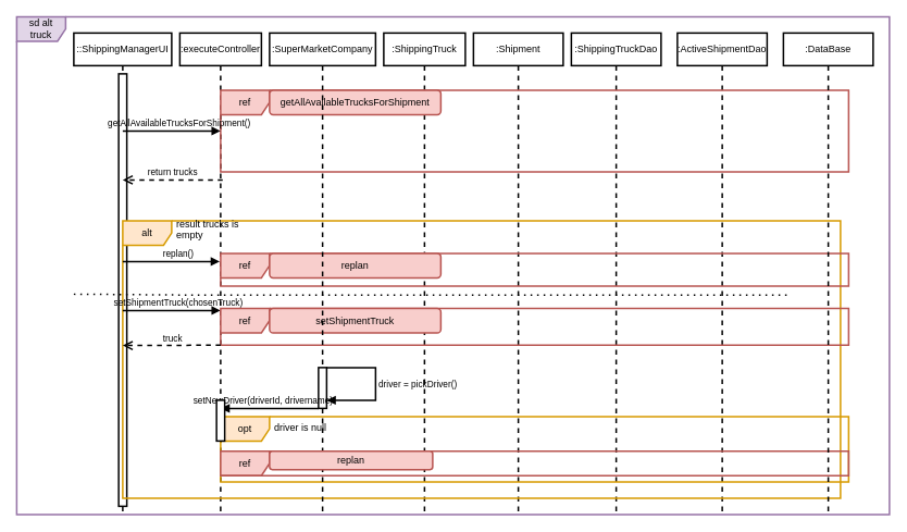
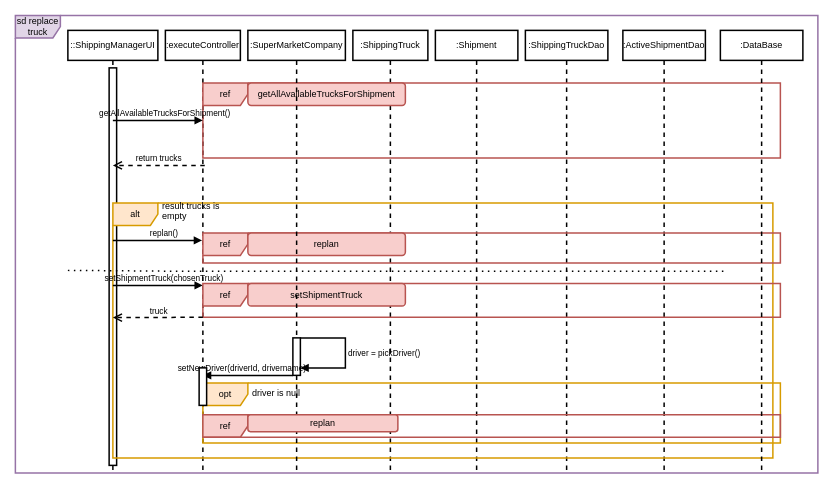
- <mxCell id="30" value="sd alt truck" style="shape=umlFrame;whiteSpace=wrap;html=1;pointerEvents=0;strokeWidth=2;labelBackgroundColor=none;fillColor=#e1d5e7;strokeColor=#9673a6;" parent="1" vertex="1"><mxGeometry x="20" y="20" width="1070" height="610" as="geometry" /></mxCell>
+ <mxCell id="30" value="sd replace truck" style="shape=umlFrame;whiteSpace=wrap;html=1;pointerEvents=0;strokeWidth=2;labelBackgroundColor=none;fillColor=#e1d5e7;strokeColor=#9673a6;" parent="1" vertex="1"><mxGeometry x="20" y="20" width="1070" height="610" as="geometry" /></mxCell>
